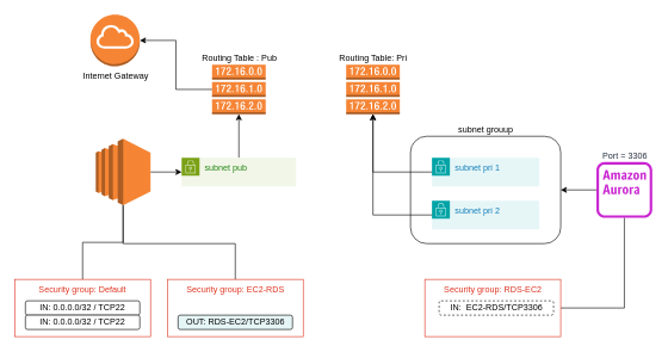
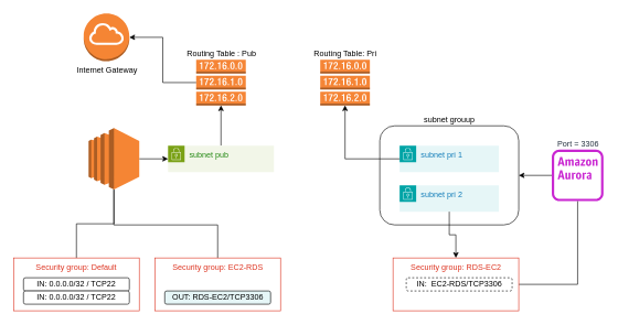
- <mxCell id="15" style="edgeStyle=orthogonalEdgeStyle;rounded=0;orthogonalLoop=1;jettySize=auto;html=1;" edge="1" parent="1" source="7" target="13"><mxGeometry relative="1" as="geometry" /></mxCell>
+ <mxCell id="15" style="edgeStyle=orthogonalEdgeStyle;rounded=0;orthogonalLoop=1;jettySize=auto;html=1;" edge="1" parent="1" source="7" target="19"><mxGeometry relative="1" as="geometry" /></mxCell>
